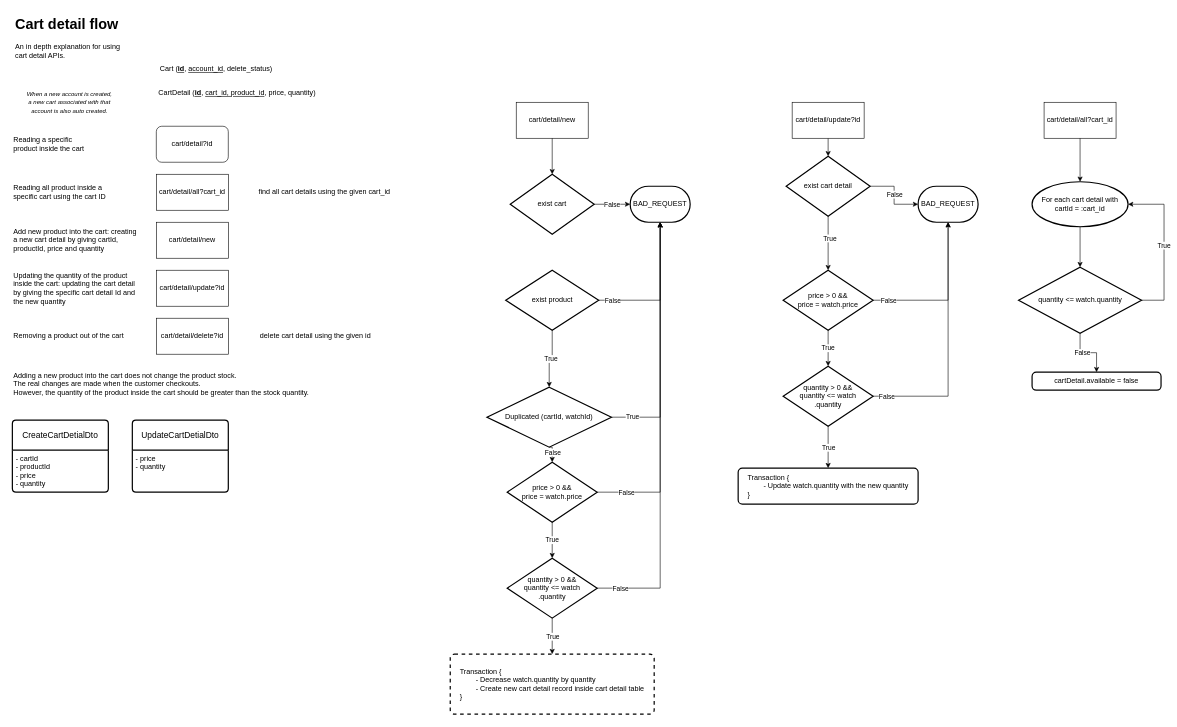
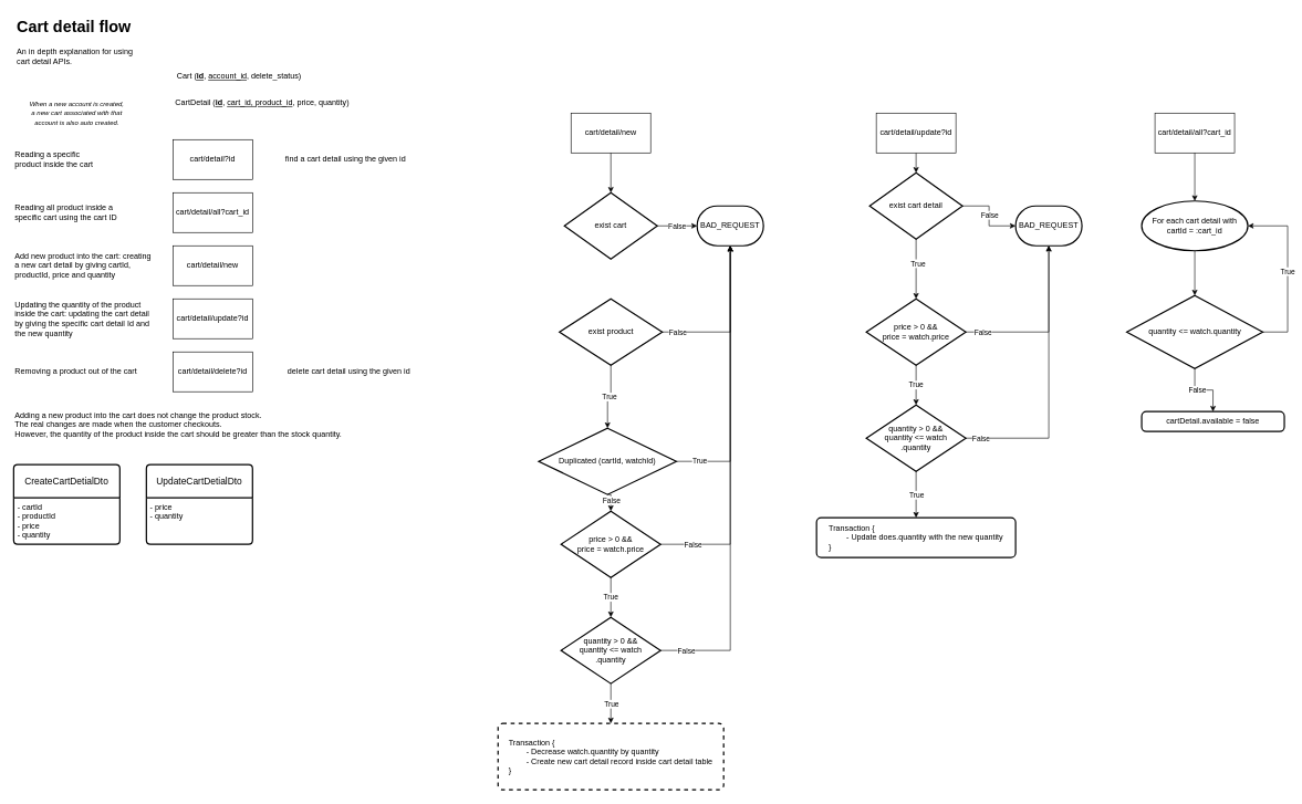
- <mxCell id="2" value="cart/detail?id" style="whiteSpace=wrap;html=1;rounded=1;" parent="1" vertex="1"><mxGeometry x="260" y="210" width="120" height="60" as="geometry" /></mxCell>
+ <mxCell id="2" value="cart/detail?id" style="rounded=0;whiteSpace=wrap;html=1;" parent="1" vertex="1"><mxGeometry x="260" y="210" width="120" height="60" as="geometry" /></mxCell>
+ <mxCell id="16" value="find a cart detail using the given id" style="text;html=1;align=center;verticalAlign=middle;resizable=0;points=[];autosize=1;strokeColor=none;fillColor=none;" parent="1" vertex="1"><mxGeometry x="420" y="225" width="200" height="30" as="geometry" /></mxCell>
- <mxCell id="17" value="find all cart details using the given cart_id" style="text;html=1;align=center;verticalAlign=middle;resizable=0;points=[];autosize=1;strokeColor=none;fillColor=none;" parent="1" vertex="1"><mxGeometry x="420" y="305" width="240" height="30" as="geometry" /></mxCell>
- <mxCell id="57" value="&lt;div style=&quot;text-align: left;&quot;&gt;Transaction {&lt;/div&gt;&lt;div style=&quot;text-align: left;&quot;&gt;&lt;div&gt;&lt;span style=&quot;white-space: pre;&quot;&gt;&#09;&lt;/span&gt;- Update watch.quantity with the new quantity&lt;/div&gt;&lt;/div&gt;&lt;div style=&quot;text-align: left;&quot;&gt;}&lt;/div&gt;" style="rounded=1;whiteSpace=wrap;html=1;absoluteArcSize=1;arcSize=14;strokeWidth=2;" parent="1" vertex="1"><mxGeometry x="1230" y="780" width="300" height="60" as="geometry" /></mxCell>
+ <mxCell id="57" value="&lt;div style=&quot;text-align: left;&quot;&gt;Transaction {&lt;/div&gt;&lt;div style=&quot;text-align: left;&quot;&gt;&lt;div&gt;&lt;span style=&quot;white-space: pre;&quot;&gt;&#09;&lt;/span&gt;- Update does.quantity with the new quantity&lt;/div&gt;&lt;/div&gt;&lt;div style=&quot;text-align: left;&quot;&gt;}&lt;/div&gt;" style="rounded=1;whiteSpace=wrap;html=1;absoluteArcSize=1;arcSize=14;strokeWidth=2;" parent="1" vertex="1"><mxGeometry x="1230" y="780" width="300" height="60" as="geometry" /></mxCell>
